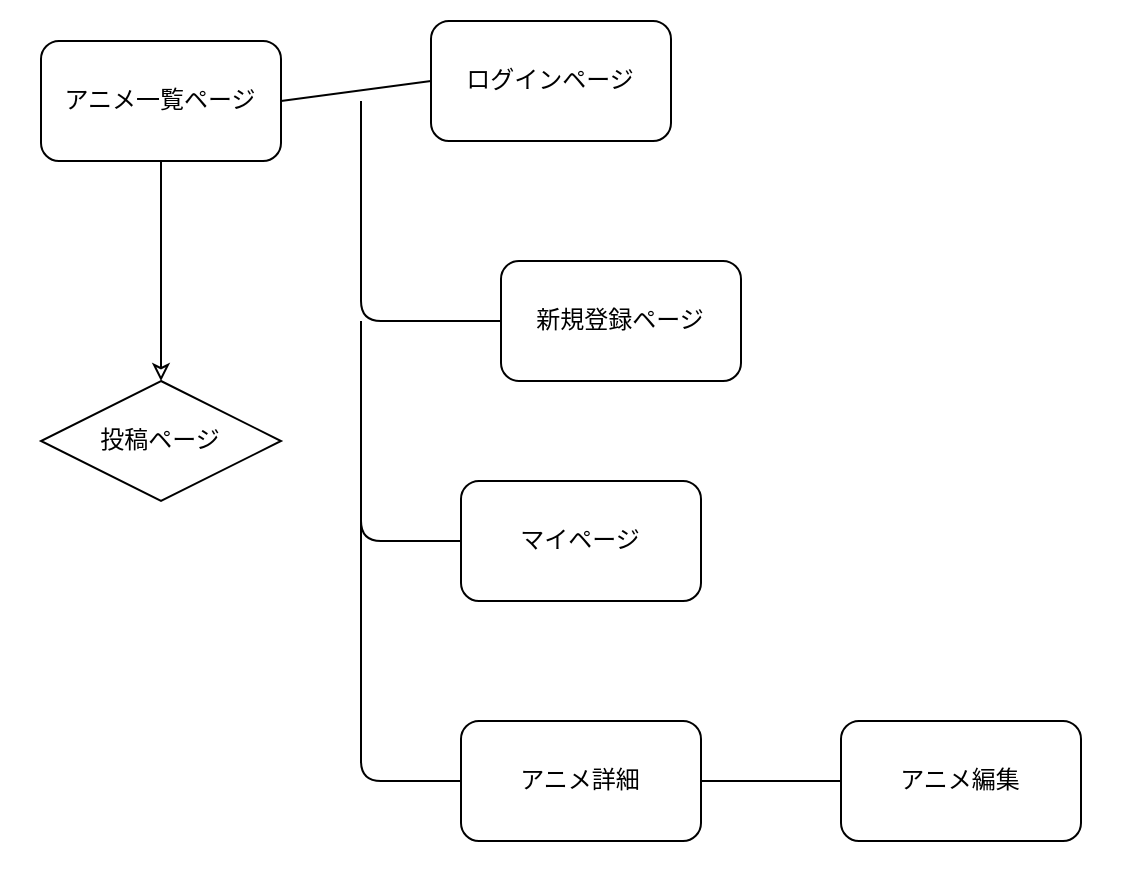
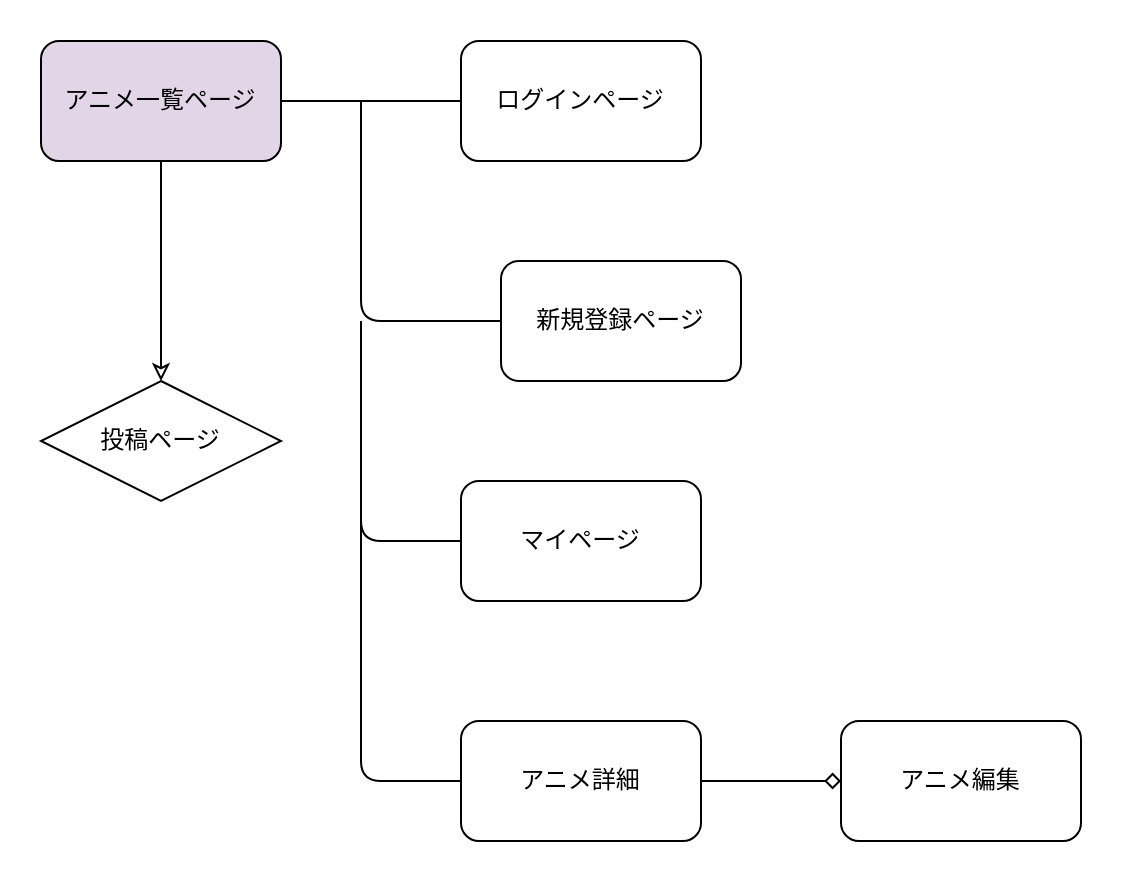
- <mxCell id="5" value="ログインページ" style="rounded=1;whiteSpace=wrap;html=1;" parent="1" vertex="1"><mxGeometry x="215" y="10" width="120" height="60" as="geometry" /></mxCell>
+ <mxCell id="5" value="ログインページ" style="rounded=1;whiteSpace=wrap;html=1;" parent="1" vertex="1"><mxGeometry x="230" y="20" width="120" height="60" as="geometry" /></mxCell>
- <mxCell id="4" value="アニメ一覧ページ" style="rounded=1;whiteSpace=wrap;html=1;" parent="1" vertex="1"><mxGeometry x="20" y="20" width="120" height="60" as="geometry" /></mxCell>
+ <mxCell id="4" value="アニメ一覧ページ" style="rounded=1;whiteSpace=wrap;html=1;fillColor=#e1d5e7;" parent="1" vertex="1"><mxGeometry x="20" y="20" width="120" height="60" as="geometry" /></mxCell>
- <mxCell id="12" style="edgeStyle=none;html=1;exitX=1;exitY=0.5;exitDx=0;exitDy=0;entryX=0;entryY=0.5;entryDx=0;entryDy=0;endArrow=none;endFill=0;" parent="1" source="13" target="14" edge="1"><mxGeometry relative="1" as="geometry"><Array as="points"><mxPoint x="390" y="390" /></Array></mxGeometry></mxCell>
+ <mxCell id="12" style="edgeStyle=none;html=1;exitX=1;exitY=0.5;exitDx=0;exitDy=0;entryX=0;entryY=0.5;entryDx=0;entryDy=0;endArrow=diamond;endFill=0;" parent="1" source="13" target="14" edge="1"><mxGeometry relative="1" as="geometry"><Array as="points"><mxPoint x="390" y="390" /></Array></mxGeometry></mxCell>
